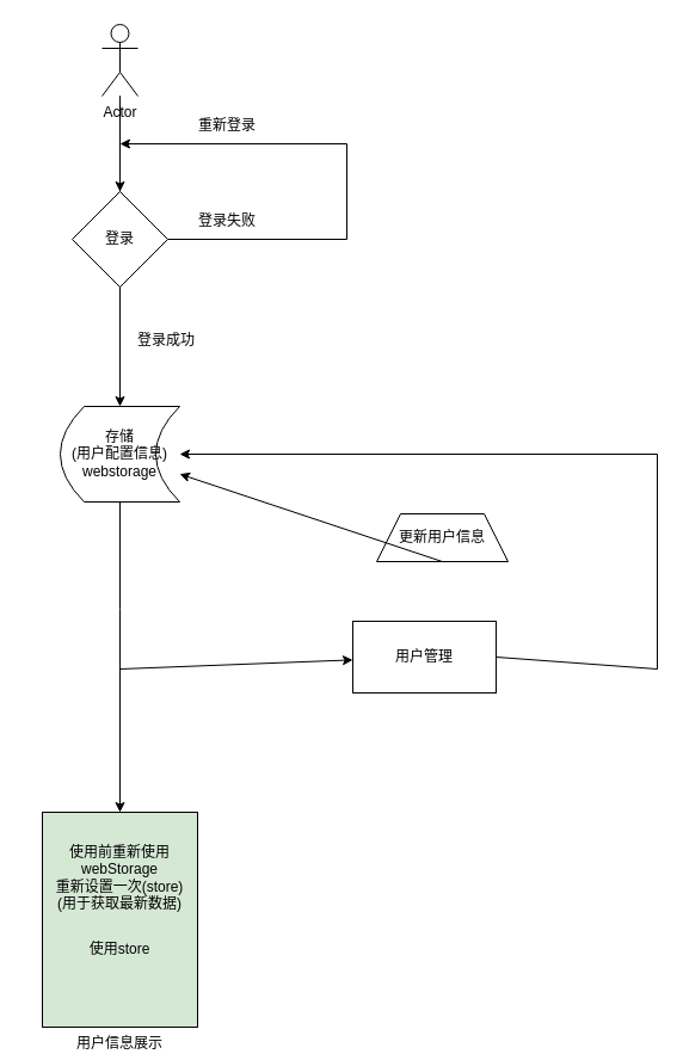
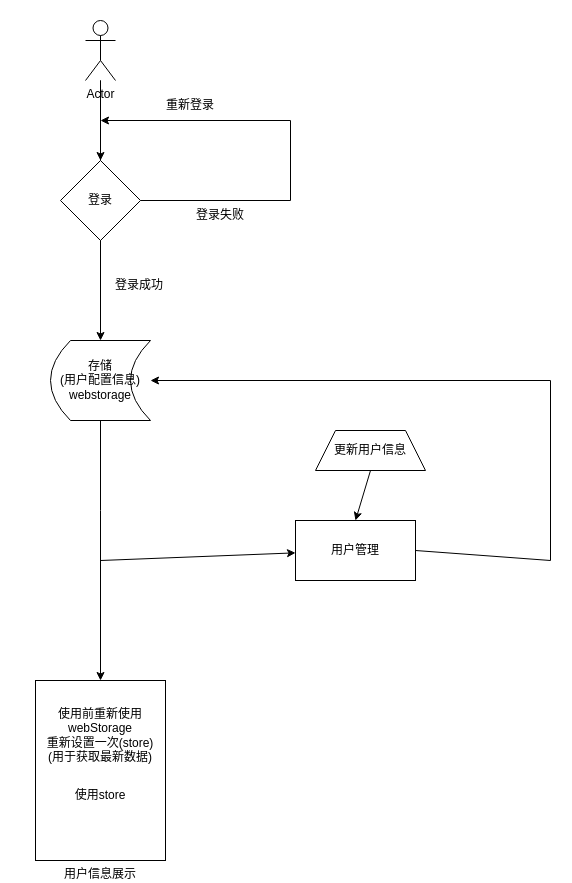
- <mxCell id="11" value="登录失败" style="text;html=1;strokeColor=none;fillColor=none;align=center;verticalAlign=middle;whiteSpace=wrap;rounded=0;" parent="1" vertex="1"><mxGeometry x="160" y="170" width="60" height="30" as="geometry" /></mxCell>
+ <mxCell id="11" value="登录失败" style="text;html=1;strokeColor=none;fillColor=none;align=center;verticalAlign=middle;whiteSpace=wrap;rounded=0;" parent="1" vertex="1"><mxGeometry x="190" y="200" width="60" height="30" as="geometry" /></mxCell>
- <mxCell id="19" value="" style="endArrow=classic;html=1;rounded=0;exitX=0.5;exitY=1;exitDx=0;exitDy=0;" parent="1" source="18" target="12" edge="1"><mxGeometry width="50" height="50" relative="1" as="geometry"><mxPoint x="360" y="420" as="sourcePoint" /><mxPoint x="410" y="370" as="targetPoint" /></mxGeometry></mxCell>
+ <mxCell id="19" value="" style="endArrow=classic;html=1;rounded=0;entryX=0.5;entryY=0;entryDx=0;entryDy=0;exitX=0.5;exitY=1;exitDx=0;exitDy=0;" parent="1" source="18" target="17" edge="1"><mxGeometry width="50" height="50" relative="1" as="geometry"><mxPoint x="360" y="420" as="sourcePoint" /><mxPoint x="410" y="370" as="targetPoint" /></mxGeometry></mxCell>
- <mxCell id="14" value="用户信息展示" style="rounded=0;whiteSpace=wrap;html=1;labelPosition=center;verticalLabelPosition=bottom;align=center;verticalAlign=top;fillColor=#d5e8d4;" parent="1" vertex="1"><mxGeometry x="35" y="680" width="130" height="180" as="geometry" /></mxCell>
+ <mxCell id="14" value="用户信息展示" style="rounded=0;whiteSpace=wrap;html=1;labelPosition=center;verticalLabelPosition=bottom;align=center;verticalAlign=top;" parent="1" vertex="1"><mxGeometry x="35" y="680" width="130" height="180" as="geometry" /></mxCell>
